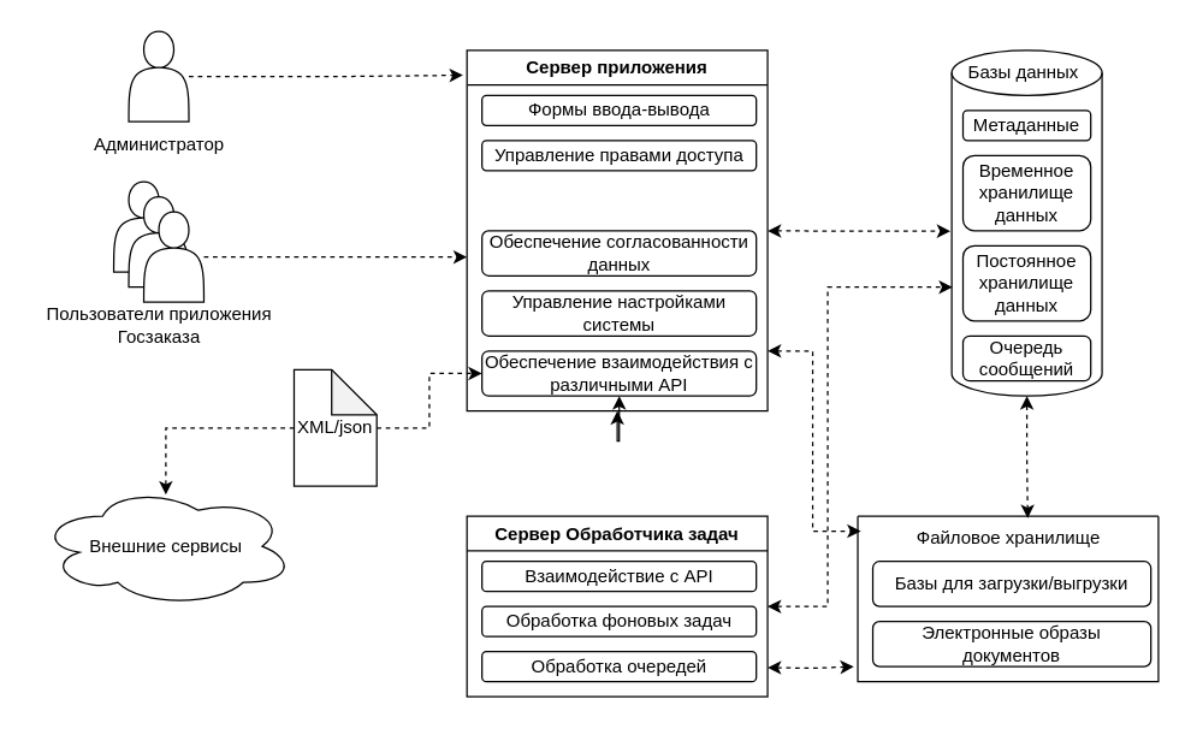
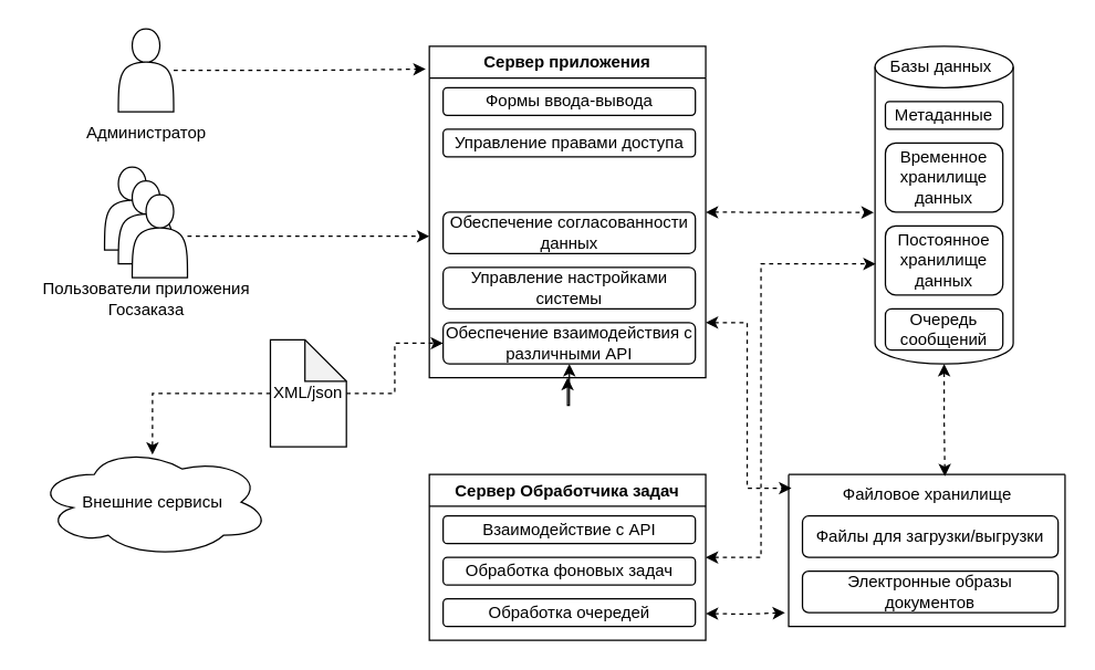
- <mxCell id="33" value="Базы для загрузки/выгрузки" style="rounded=1;whiteSpace=wrap;html=1;" vertex="1" parent="31"><mxGeometry x="10" y="30" width="185" height="30" as="geometry" /></mxCell>
+ <mxCell id="33" value="Файлы для загрузки/выгрузки" style="rounded=1;whiteSpace=wrap;html=1;" vertex="1" parent="31"><mxGeometry x="10" y="30" width="185" height="30" as="geometry" /></mxCell>
